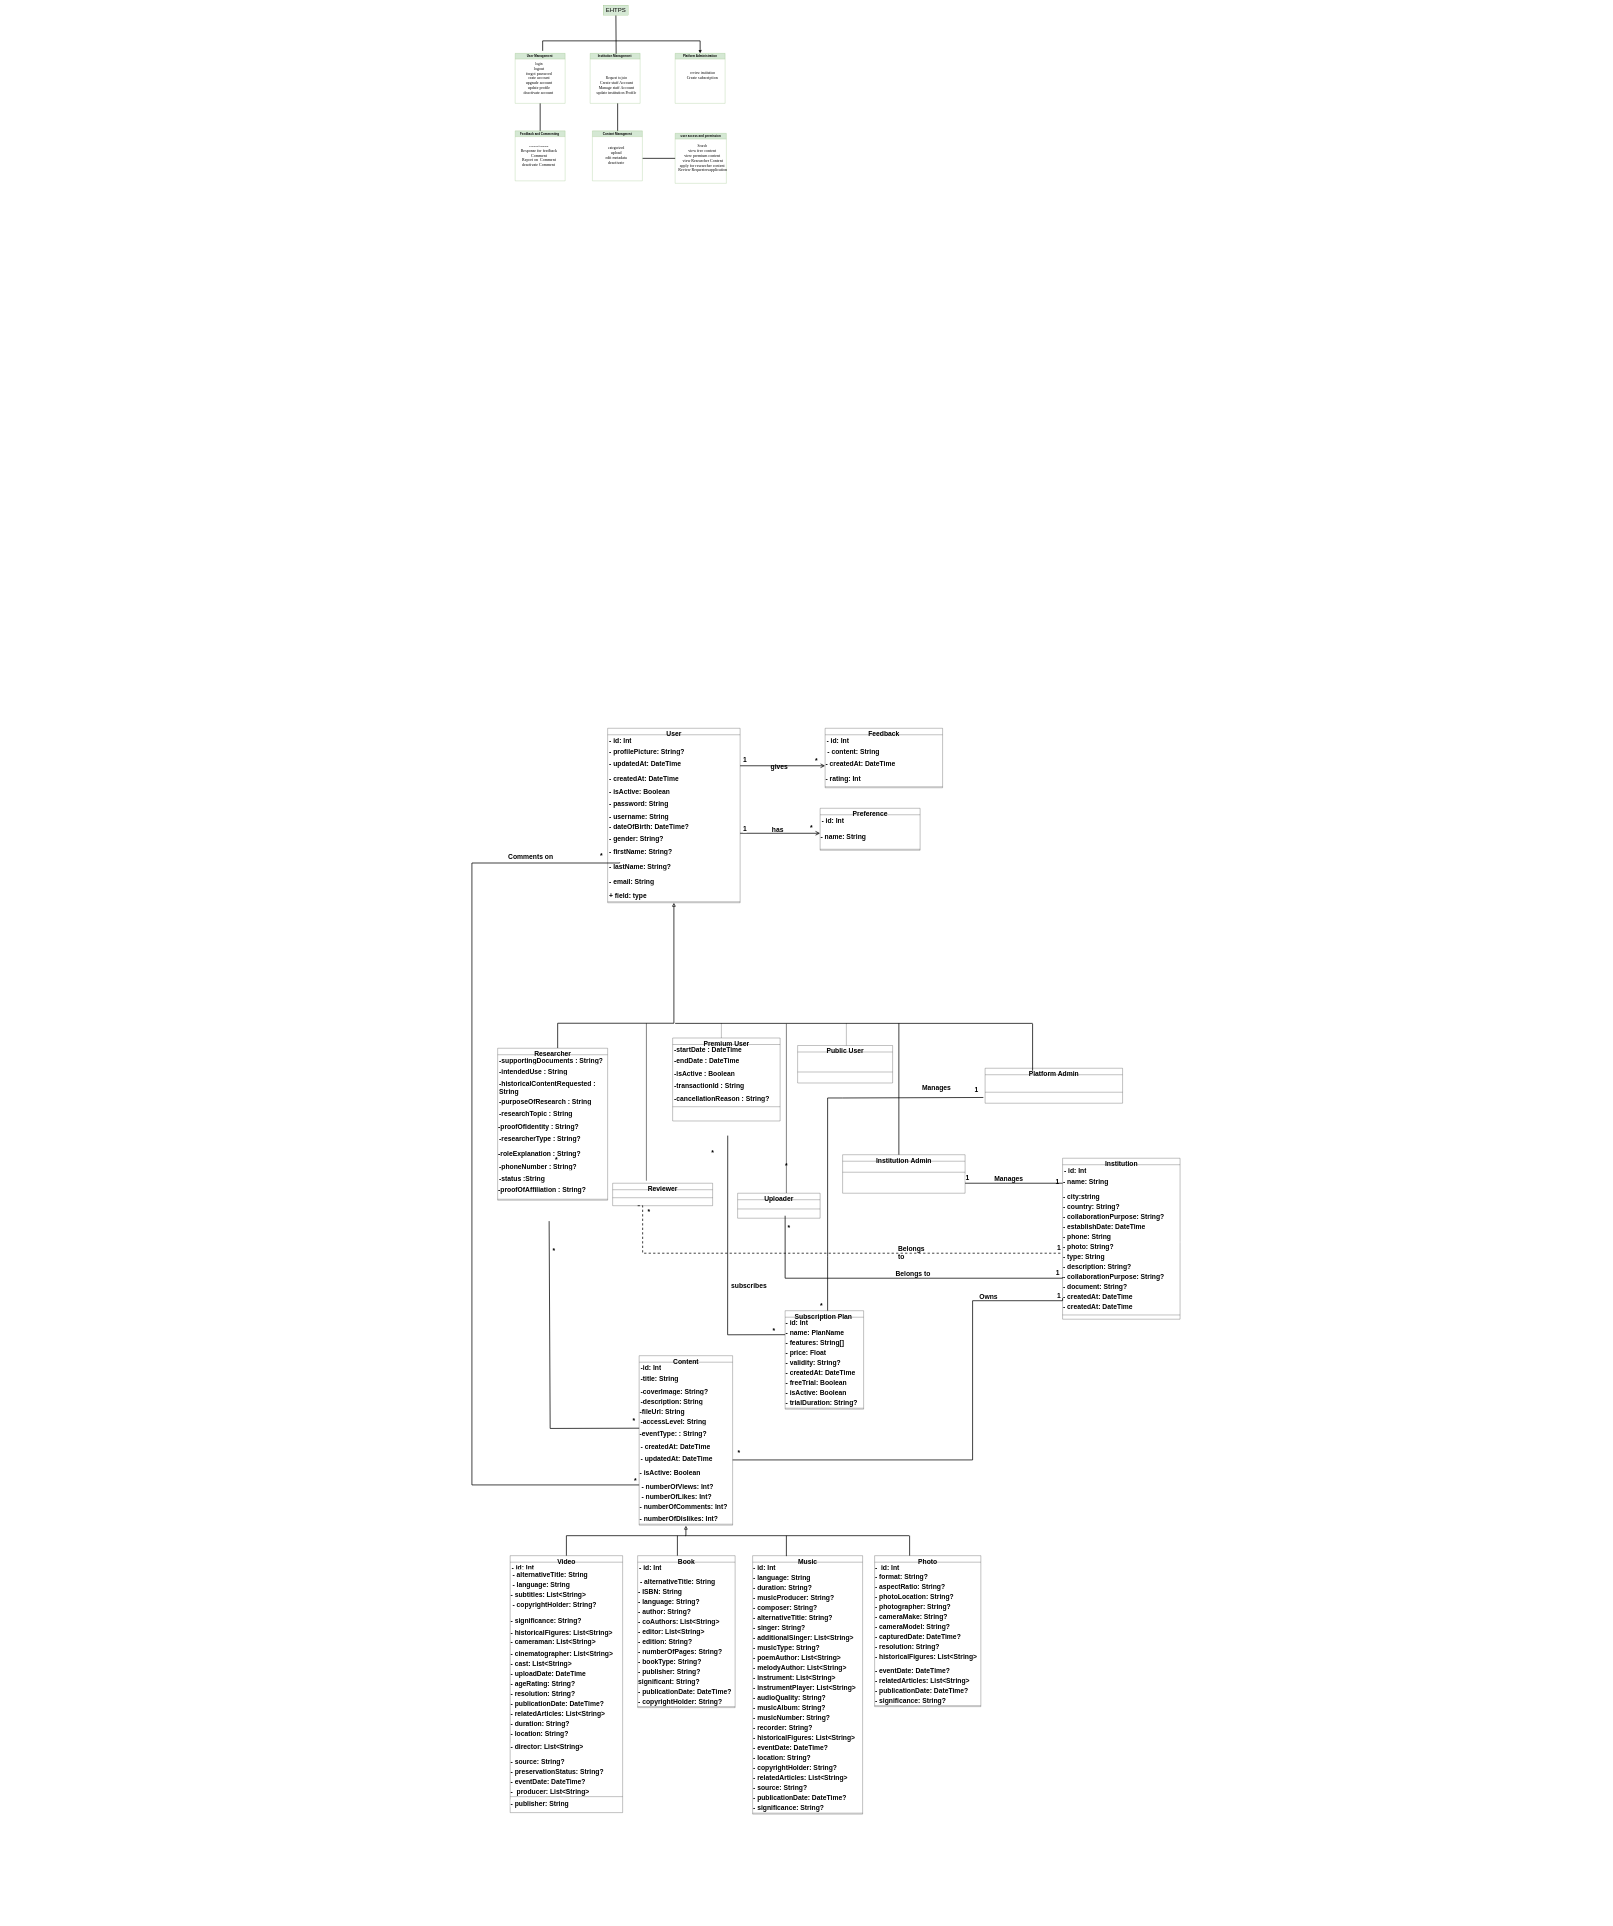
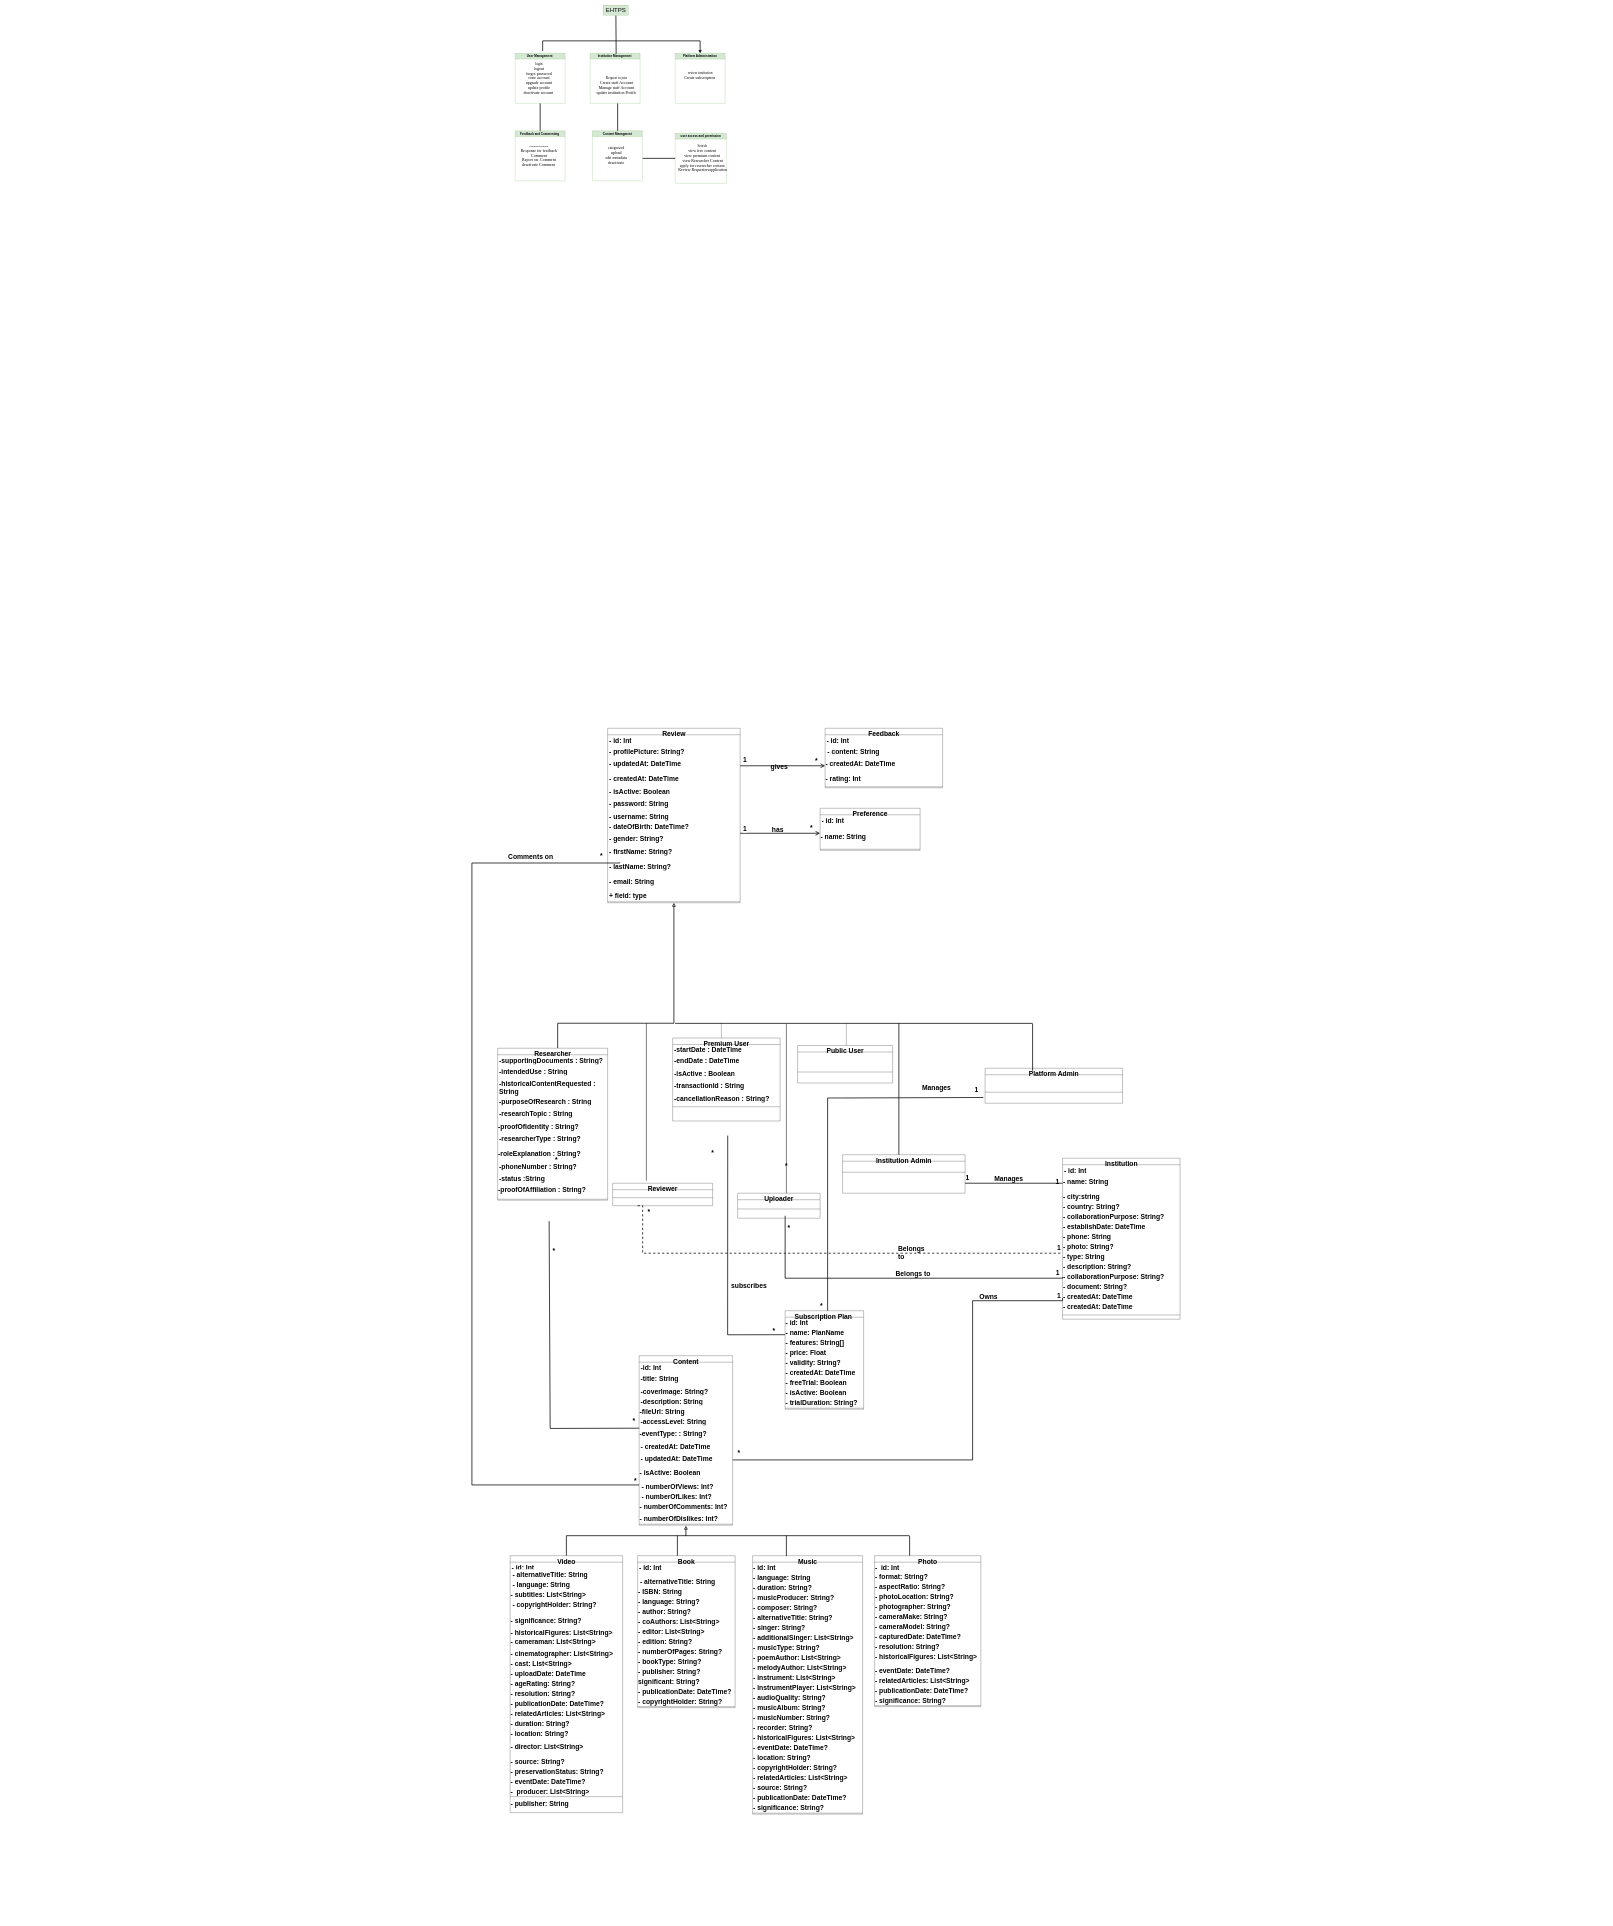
- <mxCell id="252" value="&lt;font style=&quot;font-size: 14px;&quot;&gt;&lt;font face=&quot;Times New Roman&quot;&gt;review institution&lt;/font&gt;&lt;br&gt;&lt;/font&gt;&lt;div&gt;&lt;font size=&quot;3&quot; face=&quot;Times New Roman&quot;&gt;Create subscription&amp;nbsp;&lt;/font&gt;&lt;/div&gt;&lt;div&gt;&lt;br&gt;&lt;/div&gt;" style="text;html=1;align=center;verticalAlign=middle;resizable=0;points=[];autosize=1;strokeColor=none;fillColor=none;" vertex="1" parent="251"><mxGeometry x="35" y="65" width="150" height="60" as="geometry" /></mxCell>
+ <mxCell id="252" value="&lt;font style=&quot;font-size: 14px;&quot;&gt;&lt;font face=&quot;Times New Roman&quot;&gt;review institution&lt;/font&gt;&lt;br&gt;&lt;/font&gt;&lt;div&gt;&lt;font size=&quot;3&quot; face=&quot;Times New Roman&quot;&gt;Create subscription&amp;nbsp;&lt;/font&gt;&lt;/div&gt;&lt;div&gt;&lt;br&gt;&lt;/div&gt;" style="text;html=1;align=center;verticalAlign=middle;resizable=0;points=[];autosize=1;strokeColor=none;fillColor=none;" vertex="1" parent="251"><mxGeometry x="25" y="65" width="150" height="60" as="geometry" /></mxCell>
- <mxCell id="215" value="&lt;span style=&quot;&quot;&gt;User&lt;/span&gt;" style="swimlane;fontStyle=1;align=center;verticalAlign=top;childLayout=stackLayout;horizontal=1;startSize=26;horizontalStack=0;resizeParent=1;resizeParentMax=0;resizeLast=0;collapsible=1;marginBottom=0;whiteSpace=wrap;html=1;fontSize=27;" vertex="1" parent="1"><mxGeometry x="2430" y="2913" width="530" height="698" as="geometry" /></mxCell>
+ <mxCell id="215" value="&lt;span style=&quot;&quot;&gt;Review&lt;/span&gt;" style="swimlane;fontStyle=1;align=center;verticalAlign=top;childLayout=stackLayout;horizontal=1;startSize=26;horizontalStack=0;resizeParent=1;resizeParentMax=0;resizeLast=0;collapsible=1;marginBottom=0;whiteSpace=wrap;html=1;fontSize=27;" vertex="1" parent="1"><mxGeometry x="2430" y="2913" width="530" height="698" as="geometry" /></mxCell>
